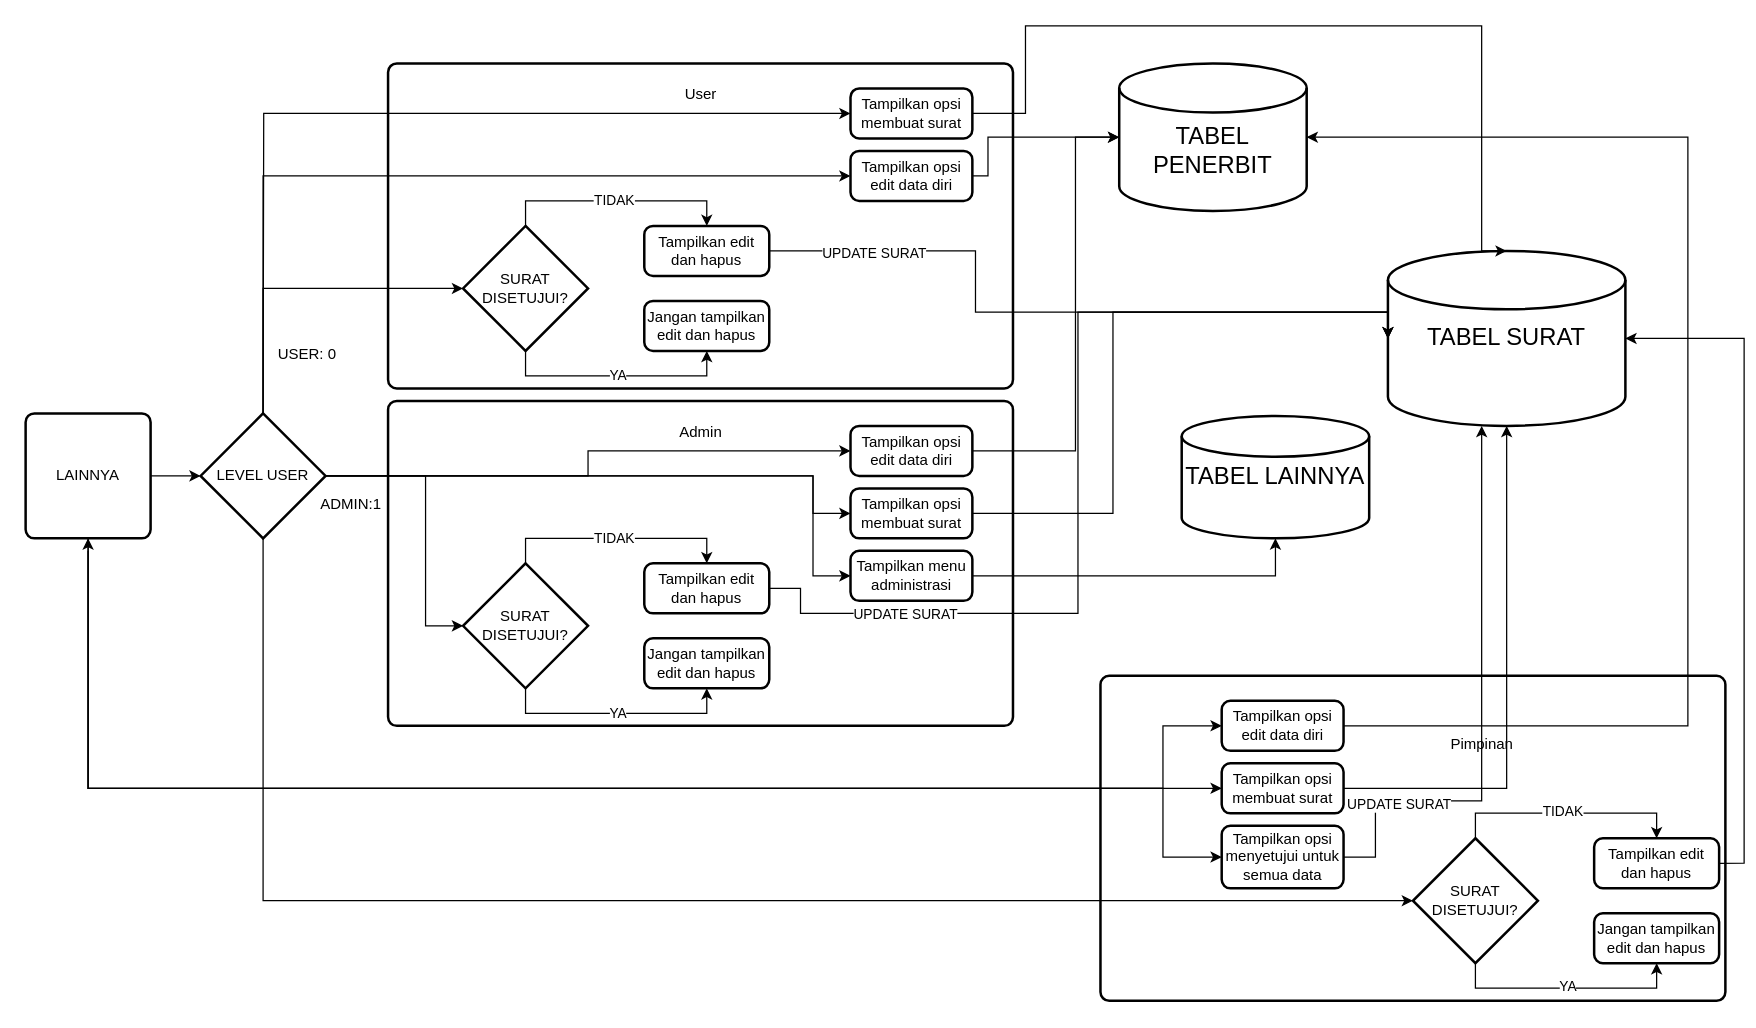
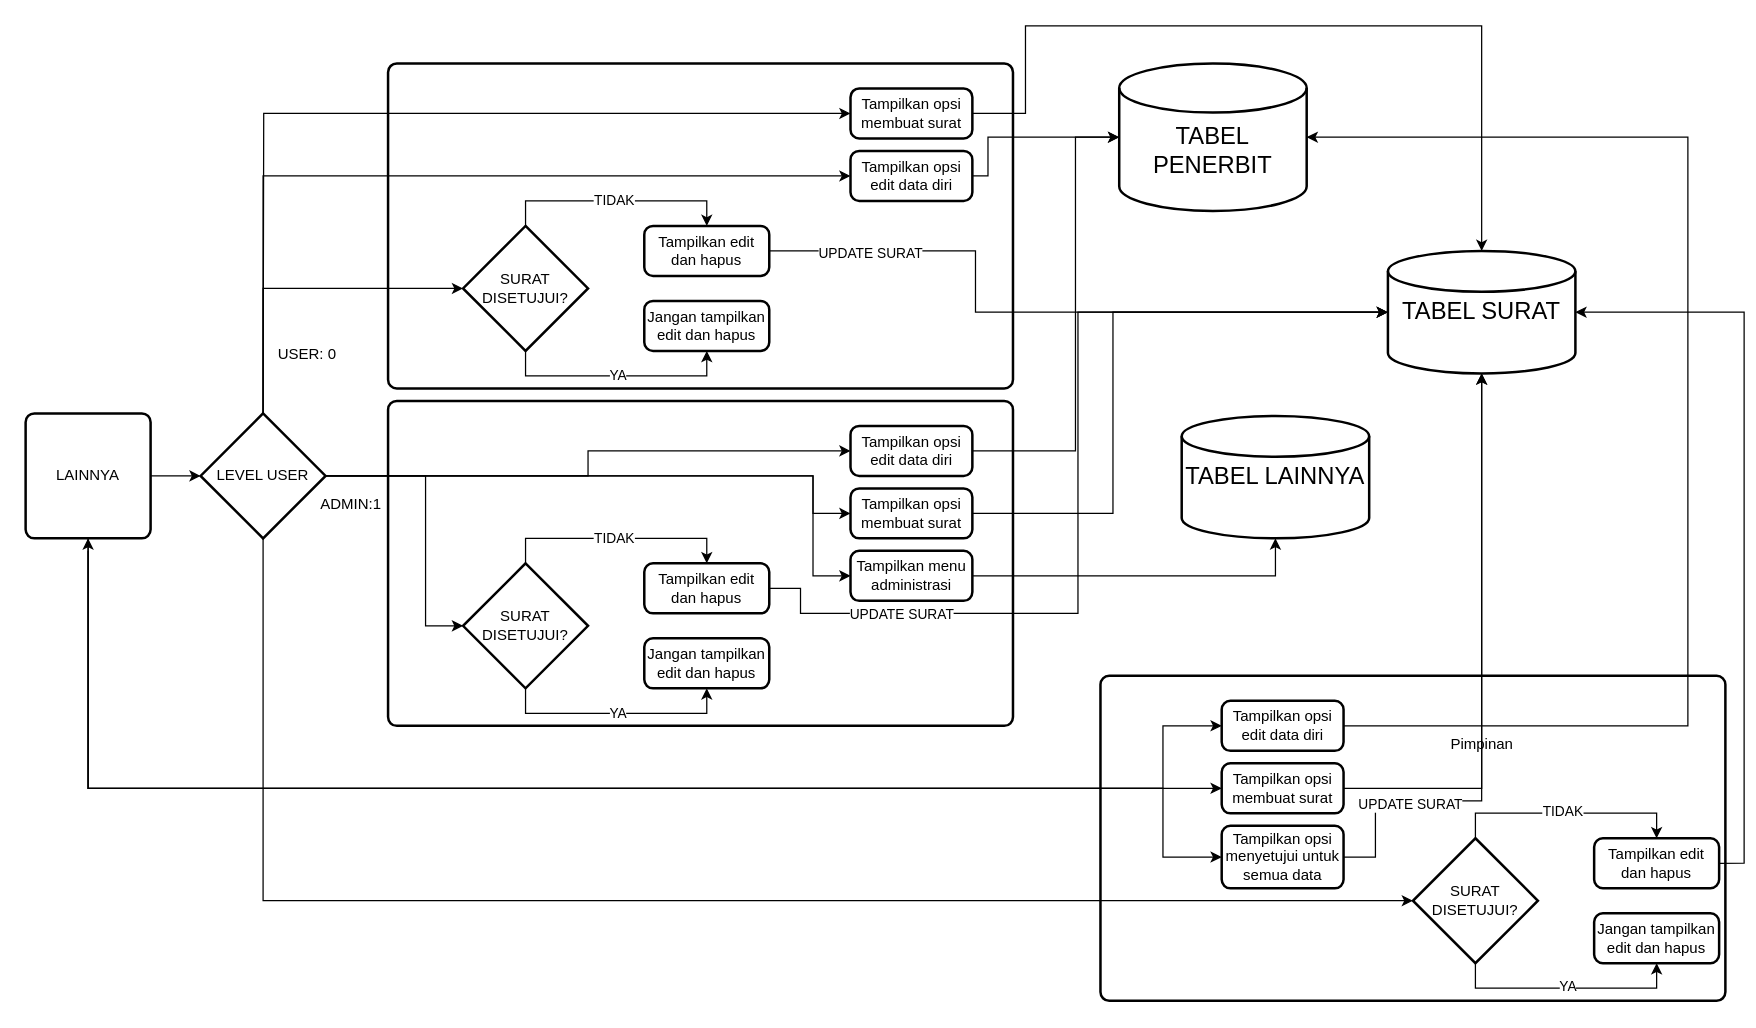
- <mxCell id="6" value="User" style="text;html=1;align=center;verticalAlign=middle;resizable=0;points=[];autosize=1;strokeColor=none;fillColor=none;" vertex="1" parent="1"><mxGeometry x="535" y="60" width="50" height="30" as="geometry" /></mxCell>
- <mxCell id="54" value="&lt;font style=&quot;font-size: 19px;&quot;&gt;TABEL SURAT&lt;/font&gt;" style="strokeWidth=2;html=1;shape=mxgraph.flowchart.database;whiteSpace=wrap;" vertex="1" parent="1"><mxGeometry x="1110" y="200" width="190" height="140" as="geometry" /></mxCell>
+ <mxCell id="54" value="&lt;font style=&quot;font-size: 19px;&quot;&gt;TABEL SURAT&lt;/font&gt;" style="strokeWidth=2;html=1;shape=mxgraph.flowchart.database;whiteSpace=wrap;" vertex="1" parent="1"><mxGeometry x="1110" y="200" width="150" height="98" as="geometry" /></mxCell>
- <mxCell id="21" value="Admin" style="text;html=1;align=center;verticalAlign=middle;resizable=0;points=[];autosize=1;strokeColor=none;fillColor=none;" vertex="1" parent="1"><mxGeometry x="530" y="330" width="60" height="30" as="geometry" /></mxCell>
